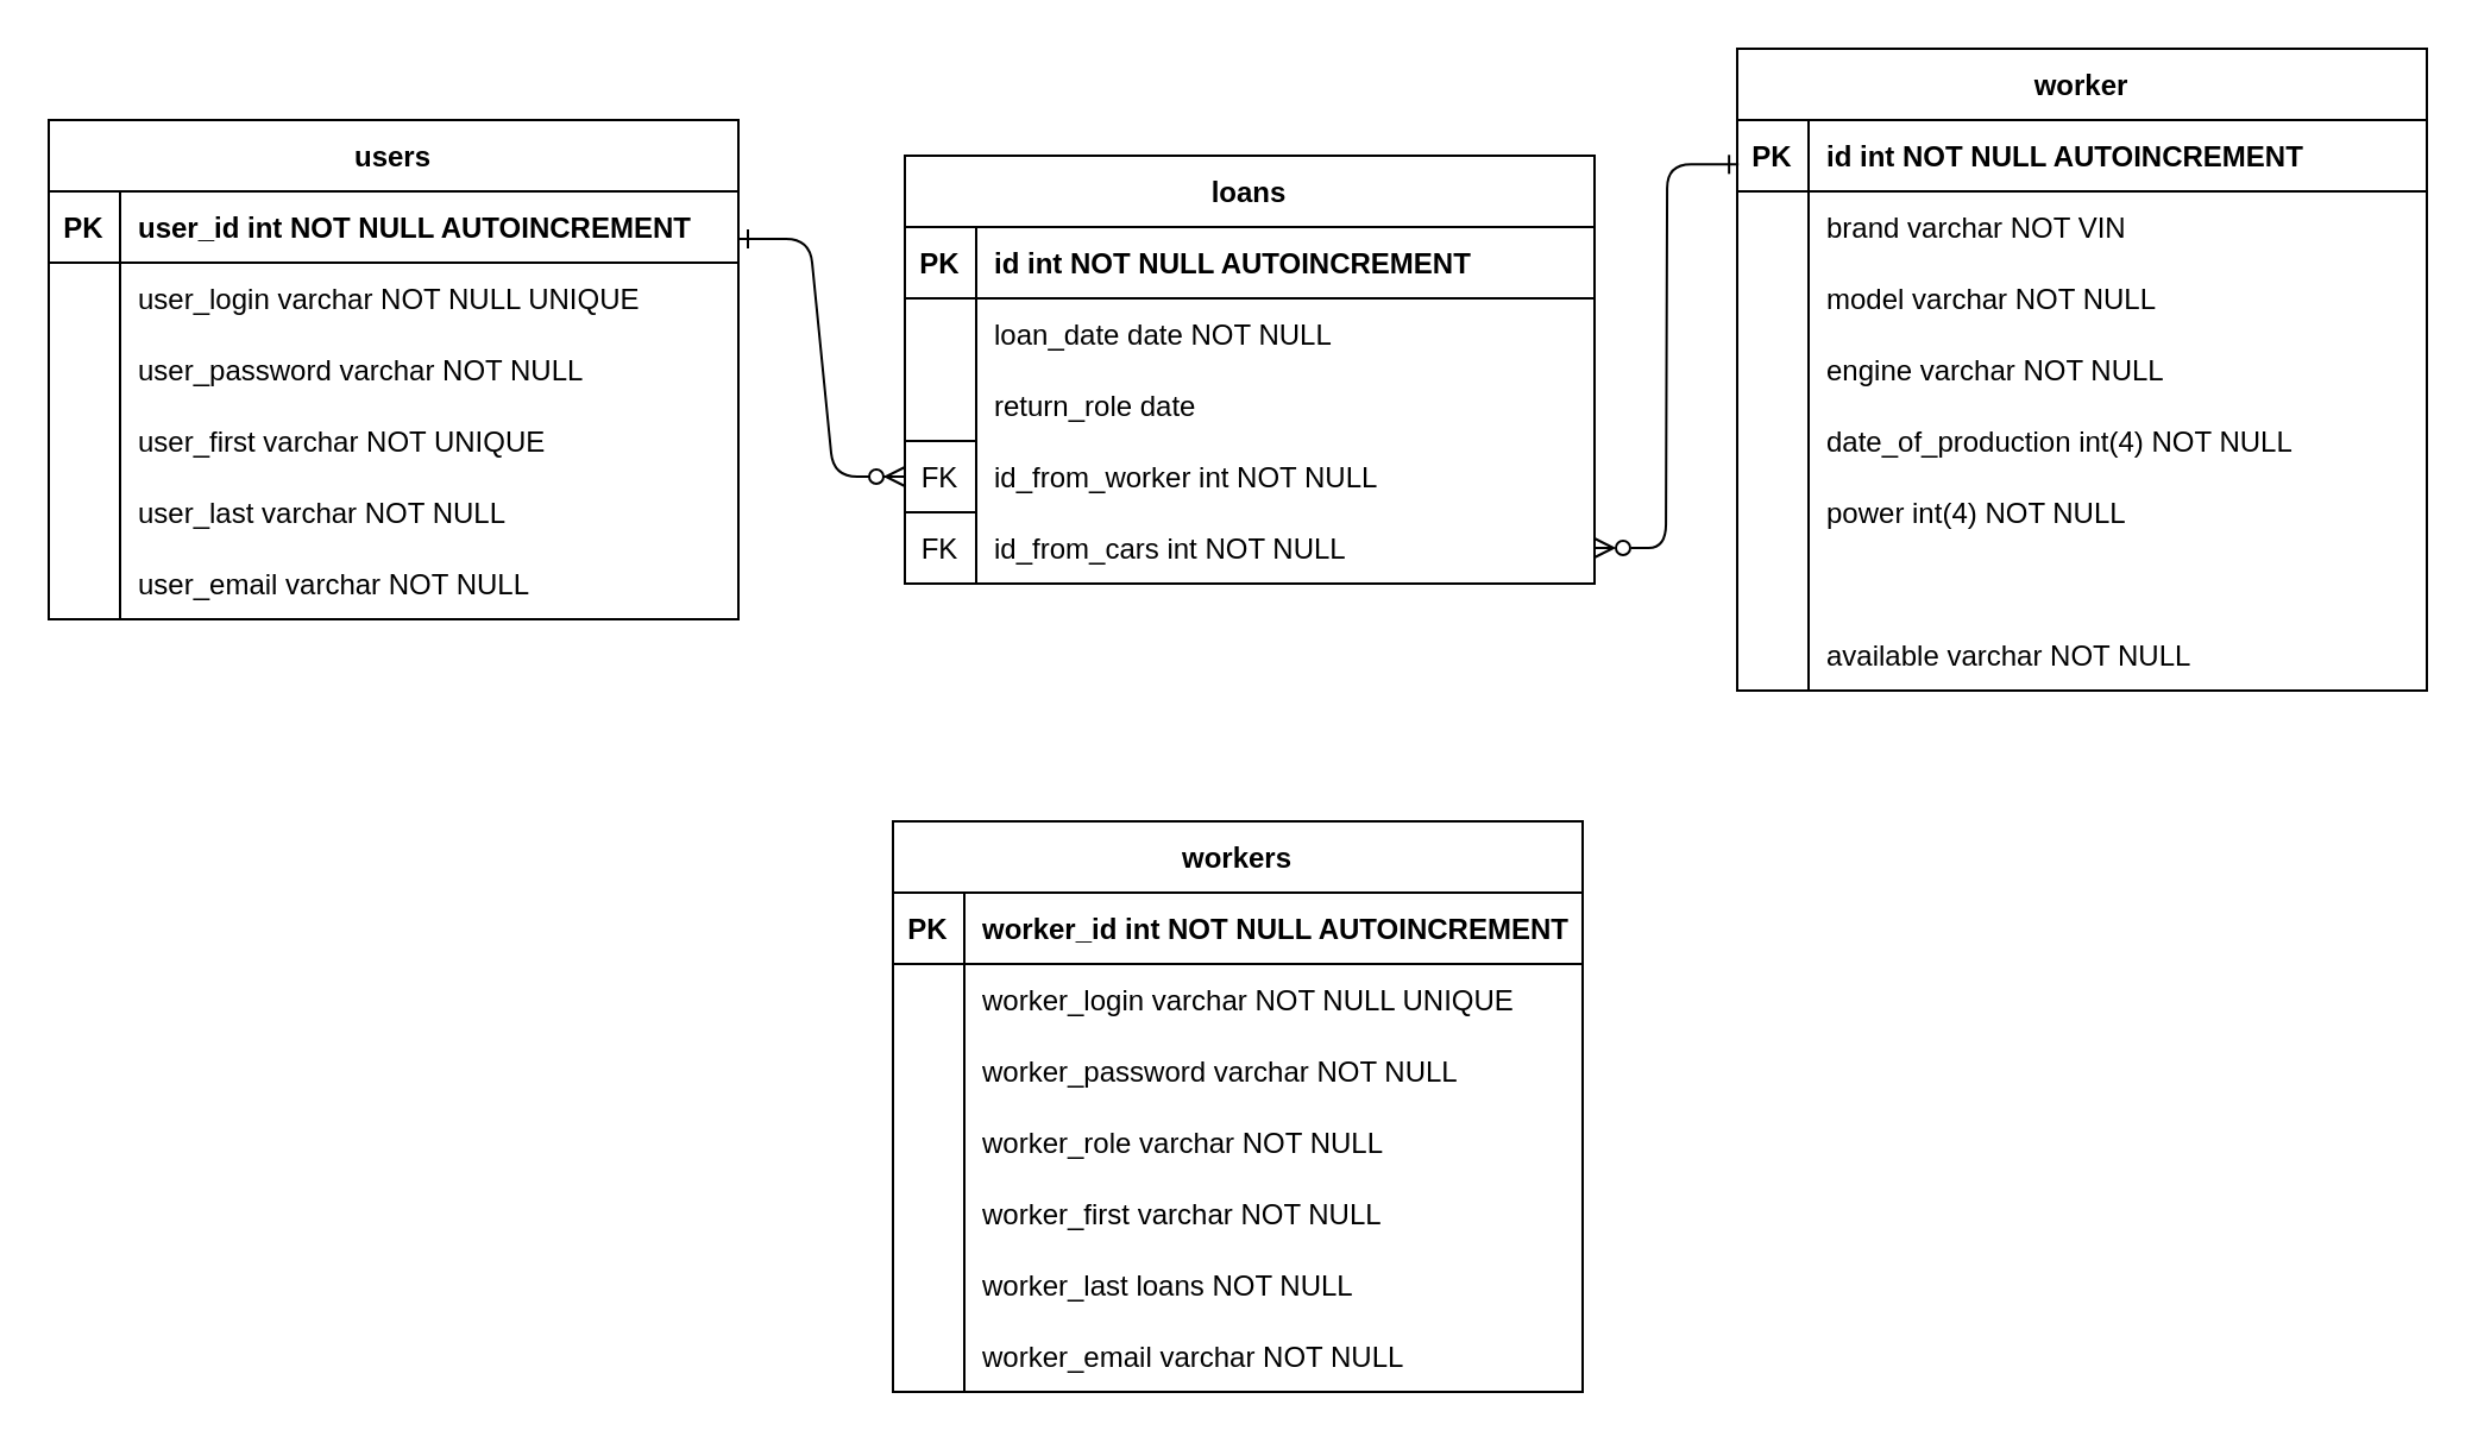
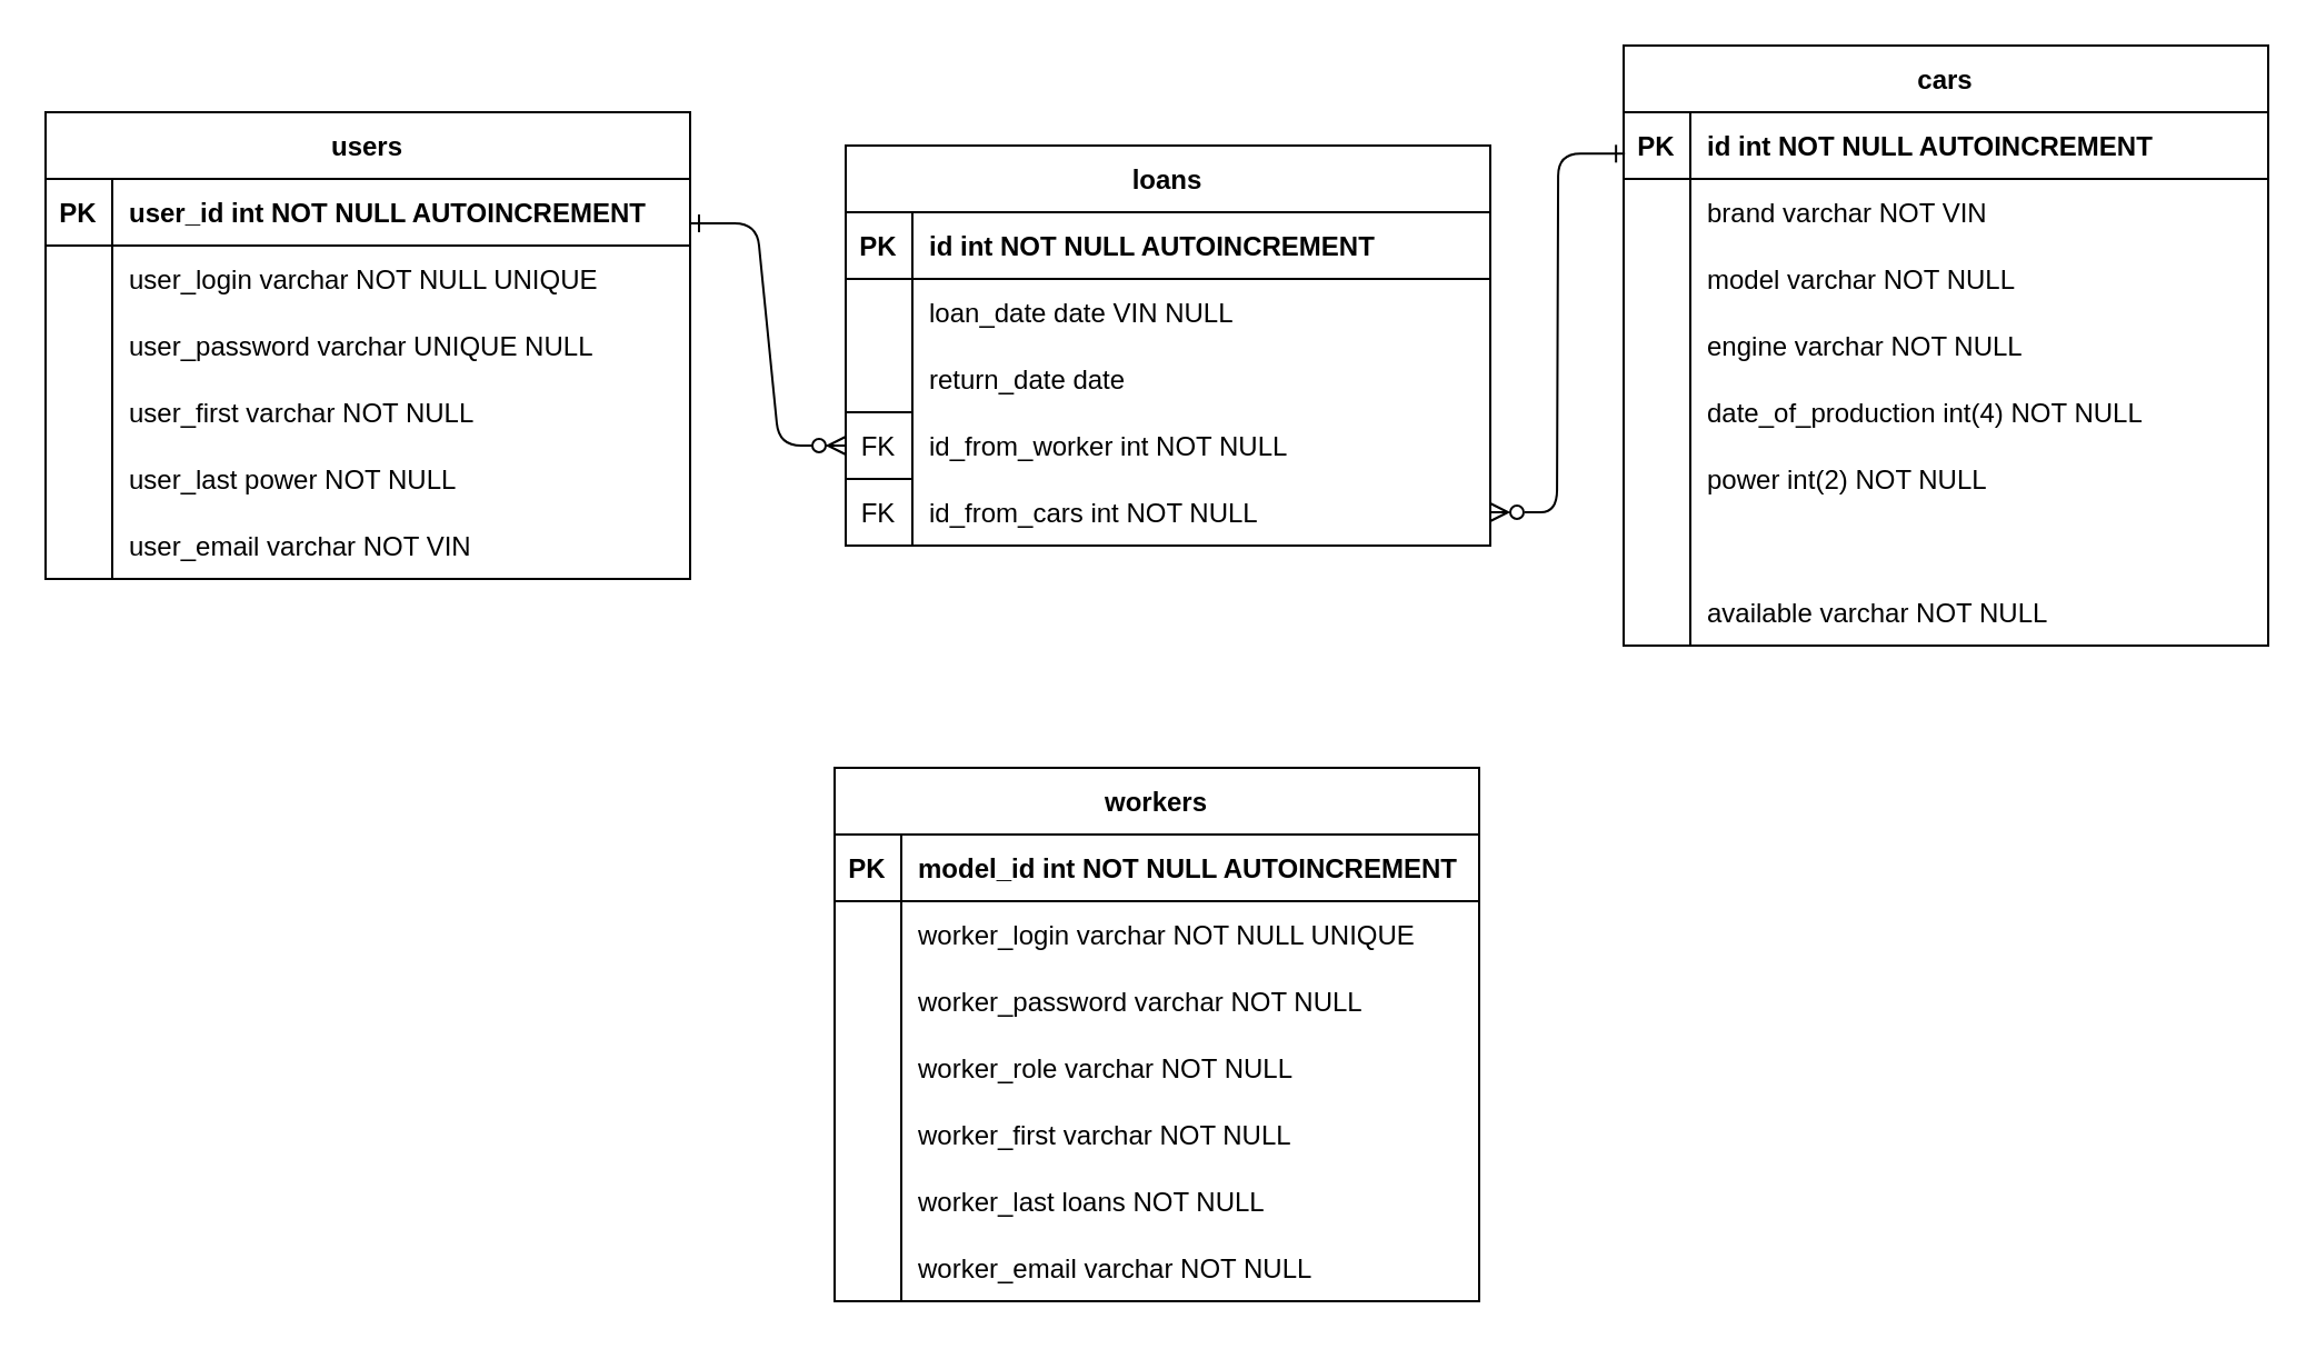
- <mxCell id="31" value="worker" style="shape=table;startSize=30;container=1;collapsible=1;childLayout=tableLayout;fixedRows=1;rowLines=0;fontStyle=1;align=center;resizeLast=1;" parent="1" vertex="1"><mxGeometry x="730" y="20" width="290" height="270" as="geometry" /></mxCell>
+ <mxCell id="31" value="cars" style="shape=table;startSize=30;container=1;collapsible=1;childLayout=tableLayout;fixedRows=1;rowLines=0;fontStyle=1;align=center;resizeLast=1;" parent="1" vertex="1"><mxGeometry x="730" y="20" width="290" height="270" as="geometry" /></mxCell>
- <mxCell id="52" value="loan_date date NOT NULL" style="shape=partialRectangle;overflow=hidden;connectable=0;fillColor=none;top=0;left=0;bottom=0;right=0;align=left;spacingLeft=6;" parent="50" vertex="1"><mxGeometry x="30" width="260" height="30" as="geometry"><mxRectangle width="260" height="30" as="alternateBounds" /></mxGeometry></mxCell>
+ <mxCell id="52" value="loan_date date VIN NULL" style="shape=partialRectangle;overflow=hidden;connectable=0;fillColor=none;top=0;left=0;bottom=0;right=0;align=left;spacingLeft=6;" parent="50" vertex="1"><mxGeometry x="30" width="260" height="30" as="geometry"><mxRectangle width="260" height="30" as="alternateBounds" /></mxGeometry></mxCell>
- <mxCell id="26" value="user_password varchar NOT NULL" style="shape=partialRectangle;overflow=hidden;connectable=0;fillColor=none;top=0;left=0;bottom=0;right=0;align=left;spacingLeft=6;" parent="24" vertex="1"><mxGeometry x="30" width="260" height="30" as="geometry"><mxRectangle width="260" height="30" as="alternateBounds" /></mxGeometry></mxCell>
+ <mxCell id="26" value="user_password varchar UNIQUE NULL" style="shape=partialRectangle;overflow=hidden;connectable=0;fillColor=none;top=0;left=0;bottom=0;right=0;align=left;spacingLeft=6;" parent="24" vertex="1"><mxGeometry x="30" width="260" height="30" as="geometry"><mxRectangle width="260" height="30" as="alternateBounds" /></mxGeometry></mxCell>
- <mxCell id="55" value="return_role date" style="shape=partialRectangle;overflow=hidden;connectable=0;fillColor=none;top=0;left=0;bottom=0;right=0;align=left;spacingLeft=6;" parent="53" vertex="1"><mxGeometry x="30" width="260" height="30" as="geometry"><mxRectangle width="260" height="30" as="alternateBounds" /></mxGeometry></mxCell>
+ <mxCell id="55" value="return_date date" style="shape=partialRectangle;overflow=hidden;connectable=0;fillColor=none;top=0;left=0;bottom=0;right=0;align=left;spacingLeft=6;" parent="53" vertex="1"><mxGeometry x="30" width="260" height="30" as="geometry"><mxRectangle width="260" height="30" as="alternateBounds" /></mxGeometry></mxCell>
- <mxCell id="27" value="user_first varchar NOT UNIQUE" style="shape=partialRectangle;overflow=hidden;connectable=0;fillColor=none;top=0;left=0;bottom=0;right=0;align=left;spacingLeft=6;" parent="1" vertex="1"><mxGeometry x="50" y="170" width="220" height="30" as="geometry"><mxRectangle width="220" height="30" as="alternateBounds" /></mxGeometry></mxCell>
+ <mxCell id="27" value="user_first varchar NOT NULL" style="shape=partialRectangle;overflow=hidden;connectable=0;fillColor=none;top=0;left=0;bottom=0;right=0;align=left;spacingLeft=6;" parent="1" vertex="1"><mxGeometry x="50" y="170" width="220" height="30" as="geometry"><mxRectangle width="220" height="30" as="alternateBounds" /></mxGeometry></mxCell>
- <mxCell id="28" value="user_last varchar NOT NULL" style="shape=partialRectangle;overflow=hidden;connectable=0;fillColor=none;top=0;left=0;bottom=0;right=0;align=left;spacingLeft=6;" parent="1" vertex="1"><mxGeometry x="50" y="200" width="220" height="30" as="geometry"><mxRectangle width="220" height="30" as="alternateBounds" /></mxGeometry></mxCell>
+ <mxCell id="28" value="user_last power NOT NULL" style="shape=partialRectangle;overflow=hidden;connectable=0;fillColor=none;top=0;left=0;bottom=0;right=0;align=left;spacingLeft=6;" parent="1" vertex="1"><mxGeometry x="50" y="200" width="220" height="30" as="geometry"><mxRectangle width="220" height="30" as="alternateBounds" /></mxGeometry></mxCell>
- <mxCell id="43" value="power int(4) NOT NULL" style="shape=partialRectangle;overflow=hidden;connectable=0;fillColor=none;top=0;left=0;bottom=0;right=0;align=left;spacingLeft=6;" parent="1" vertex="1"><mxGeometry x="760" y="200" width="220" height="30" as="geometry"><mxRectangle width="220" height="30" as="alternateBounds" /></mxGeometry></mxCell>
+ <mxCell id="43" value="power int(2) NOT NULL" style="shape=partialRectangle;overflow=hidden;connectable=0;fillColor=none;top=0;left=0;bottom=0;right=0;align=left;spacingLeft=6;" parent="1" vertex="1"><mxGeometry x="760" y="200" width="220" height="30" as="geometry"><mxRectangle width="220" height="30" as="alternateBounds" /></mxGeometry></mxCell>
- <mxCell id="29" value="user_email varchar NOT NULL" style="shape=partialRectangle;overflow=hidden;connectable=0;fillColor=none;top=0;left=0;bottom=0;right=0;align=left;spacingLeft=6;" parent="1" vertex="1"><mxGeometry x="50" y="230" width="220" height="30" as="geometry"><mxRectangle width="220" height="30" as="alternateBounds" /></mxGeometry></mxCell>
+ <mxCell id="29" value="user_email varchar NOT VIN" style="shape=partialRectangle;overflow=hidden;connectable=0;fillColor=none;top=0;left=0;bottom=0;right=0;align=left;spacingLeft=6;" parent="1" vertex="1"><mxGeometry x="50" y="230" width="220" height="30" as="geometry"><mxRectangle width="220" height="30" as="alternateBounds" /></mxGeometry></mxCell>
- <mxCell id="5" value="worker_id int NOT NULL AUTOINCREMENT" style="shape=partialRectangle;overflow=hidden;connectable=0;fillColor=none;top=0;left=0;bottom=0;right=0;align=left;spacingLeft=6;fontStyle=1;" parent="3" vertex="1"><mxGeometry x="30" width="260" height="30" as="geometry"><mxRectangle width="260" height="30" as="alternateBounds" /></mxGeometry></mxCell>
+ <mxCell id="5" value="model_id int NOT NULL AUTOINCREMENT" style="shape=partialRectangle;overflow=hidden;connectable=0;fillColor=none;top=0;left=0;bottom=0;right=0;align=left;spacingLeft=6;fontStyle=1;" parent="3" vertex="1"><mxGeometry x="30" width="260" height="30" as="geometry"><mxRectangle width="260" height="30" as="alternateBounds" /></mxGeometry></mxCell>
